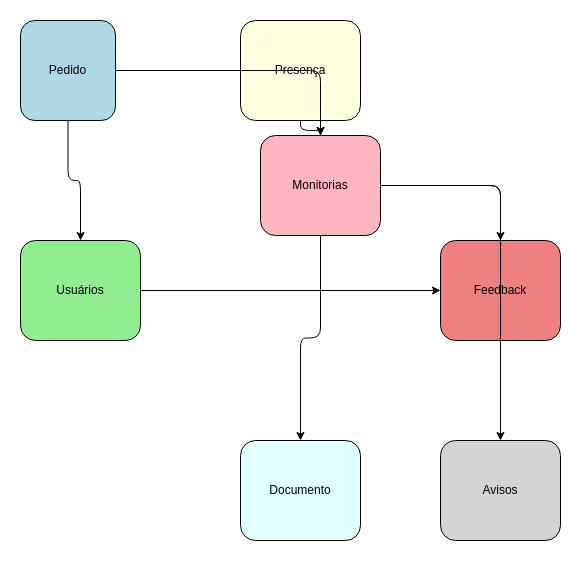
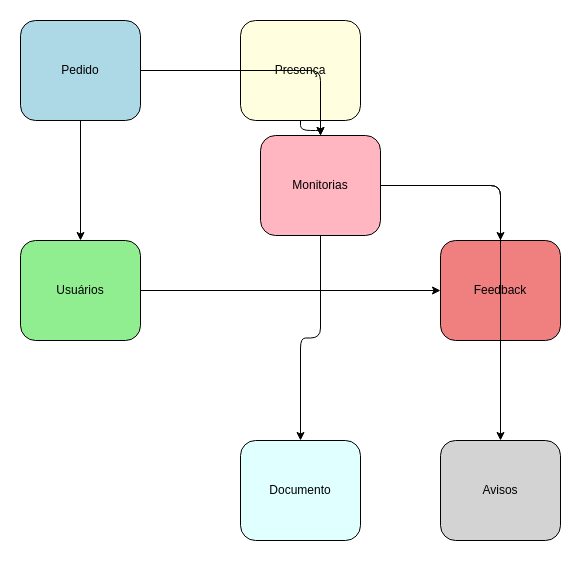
- <mxCell id="2" value="Pedido" style="rounded=1;whiteSpace=wrap;html=1;fillColor=lightblue;" vertex="1" parent="1"><mxGeometry x="20" y="20" width="95" height="100" as="geometry" /></mxCell>
+ <mxCell id="2" value="Pedido" style="rounded=1;whiteSpace=wrap;html=1;fillColor=lightblue;" vertex="1" parent="1"><mxGeometry x="20" y="20" width="120" height="100" as="geometry" /></mxCell>
